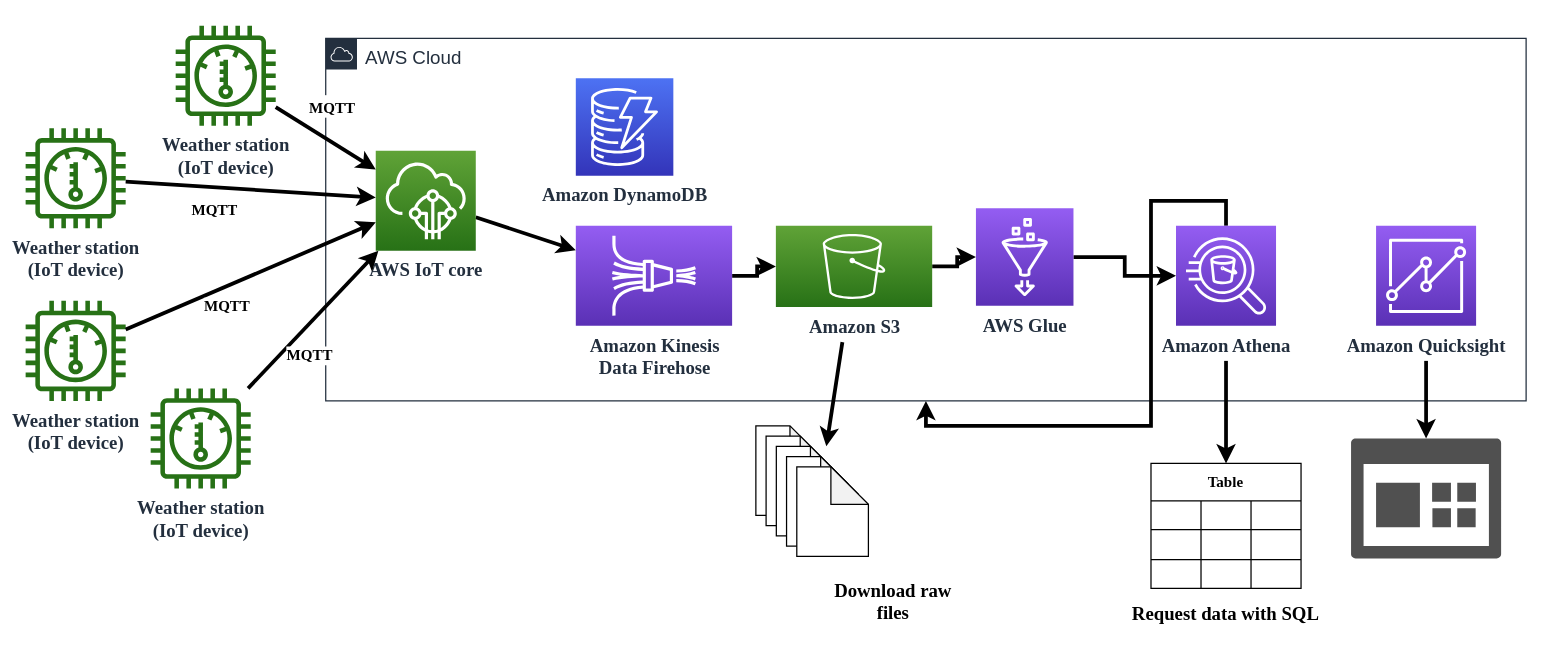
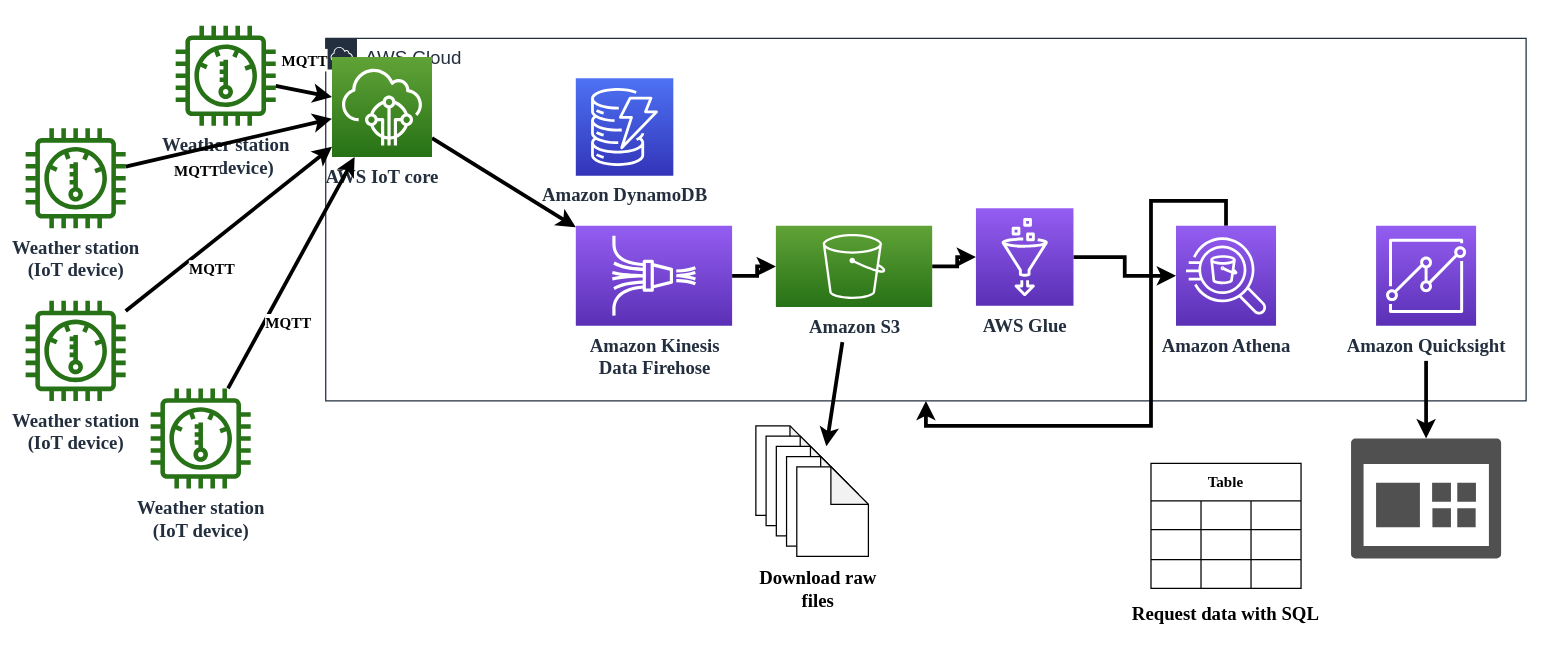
- <mxCell id="5" value="AWS IoT core" style="outlineConnect=0;fontColor=#232F3E;gradientColor=#60A337;gradientDirection=north;fillColor=#277116;strokeColor=#ffffff;dashed=0;verticalLabelPosition=bottom;verticalAlign=top;align=center;html=1;fontSize=15;fontStyle=1;aspect=fixed;shape=mxgraph.aws4.resourceIcon;resIcon=mxgraph.aws4.iot_core;fontFamily=Architects Daughter;" parent="1" vertex="1"><mxGeometry x="300" y="120" width="80" height="80" as="geometry" /></mxCell>
+ <mxCell id="5" value="AWS IoT core" style="outlineConnect=0;fontColor=#232F3E;gradientColor=#60A337;gradientDirection=north;fillColor=#277116;strokeColor=#ffffff;dashed=0;verticalLabelPosition=bottom;verticalAlign=top;align=center;html=1;fontSize=15;fontStyle=1;aspect=fixed;shape=mxgraph.aws4.resourceIcon;resIcon=mxgraph.aws4.iot_core;fontFamily=Architects Daughter;" parent="1" vertex="1"><mxGeometry x="265" y="45" width="80" height="80" as="geometry" /></mxCell>
- <mxCell id="33" value="" style="endArrow=classic;html=1;strokeWidth=3;fontFamily=Architects Daughter;fontSize=12;sourcePerimeterSpacing=28;" parent="1" source="11" target="37" edge="1"><mxGeometry width="50" height="50" relative="1" as="geometry"><mxPoint x="670" y="298" as="sourcePoint" /><mxPoint x="980" y="420" as="targetPoint" /></mxGeometry></mxCell>
- <mxCell id="32" value="&lt;font size=&quot;1&quot;&gt;&lt;b style=&quot;font-size: 15px&quot;&gt;Download raw files&lt;/b&gt;&lt;/font&gt;" style="text;html=1;strokeColor=none;fillColor=none;align=center;verticalAlign=middle;whiteSpace=wrap;rounded=0;fontFamily=Architects Daughter;fontSize=12;" parent="1" vertex="1"><mxGeometry x="664" y="470" width="100" height="20" as="geometry" /></mxCell>
+ <mxCell id="32" value="&lt;font size=&quot;1&quot;&gt;&lt;b style=&quot;font-size: 15px&quot;&gt;Download raw files&lt;/b&gt;&lt;/font&gt;" style="text;html=1;strokeColor=none;fillColor=none;align=center;verticalAlign=middle;whiteSpace=wrap;rounded=0;fontFamily=Architects Daughter;fontSize=12;" parent="1" vertex="1"><mxGeometry x="604" y="460" width="100" height="20" as="geometry" /></mxCell>
